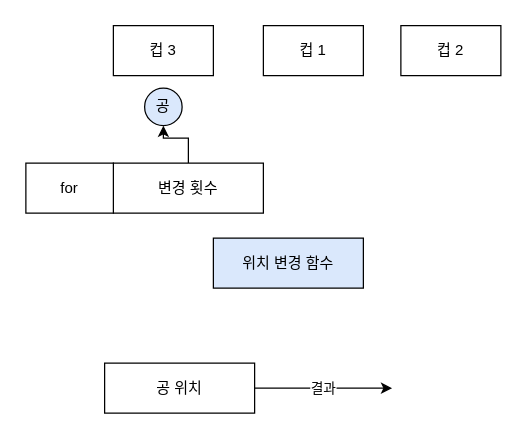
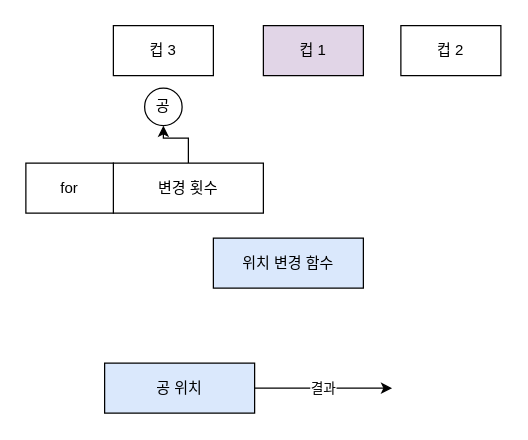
- <mxCell id="2" value="컵 1" style="rounded=0;whiteSpace=wrap;html=1;" vertex="1" parent="1"><mxGeometry x="210" y="20" width="80" height="40" as="geometry" /></mxCell>
+ <mxCell id="2" value="컵 1" style="rounded=0;whiteSpace=wrap;html=1;fillColor=#e1d5e7;" vertex="1" parent="1"><mxGeometry x="210" y="20" width="80" height="40" as="geometry" /></mxCell>
- <mxCell id="5" value="공" style="ellipse;whiteSpace=wrap;html=1;aspect=fixed;fillColor=#dae8fc;" vertex="1" parent="1"><mxGeometry x="115" y="70" width="30" height="30" as="geometry" /></mxCell>
+ <mxCell id="5" value="공" style="ellipse;whiteSpace=wrap;html=1;aspect=fixed;" vertex="1" parent="1"><mxGeometry x="115" y="70" width="30" height="30" as="geometry" /></mxCell>
- <mxCell id="11" value="공 위치" style="rounded=0;whiteSpace=wrap;html=1;" vertex="1" parent="1"><mxGeometry x="83" y="290" width="120" height="40" as="geometry" /></mxCell>
+ <mxCell id="11" value="공 위치" style="rounded=0;whiteSpace=wrap;html=1;fillColor=#dae8fc;" vertex="1" parent="1"><mxGeometry x="83" y="290" width="120" height="40" as="geometry" /></mxCell>
